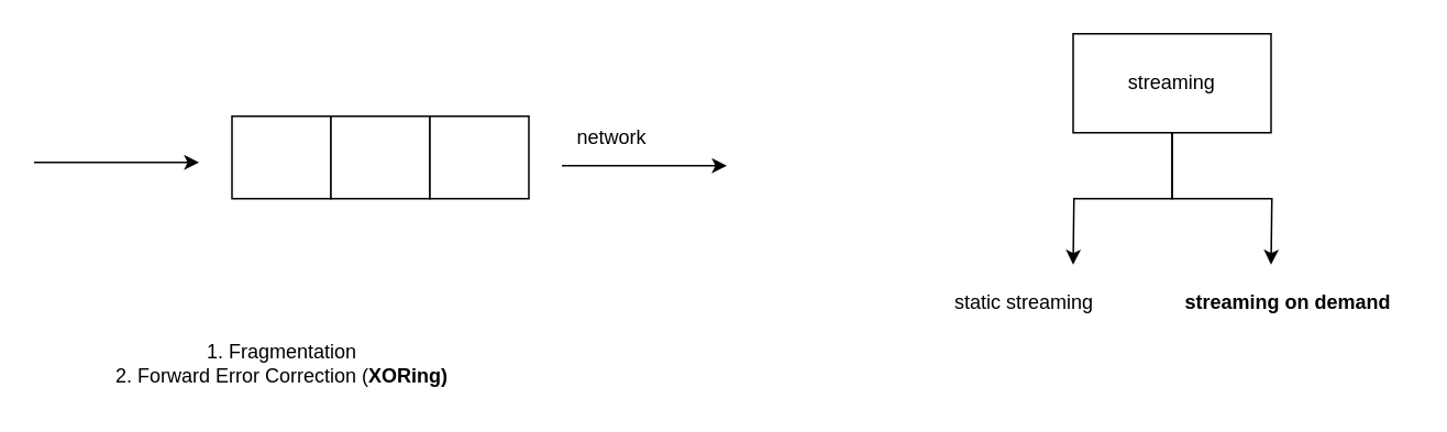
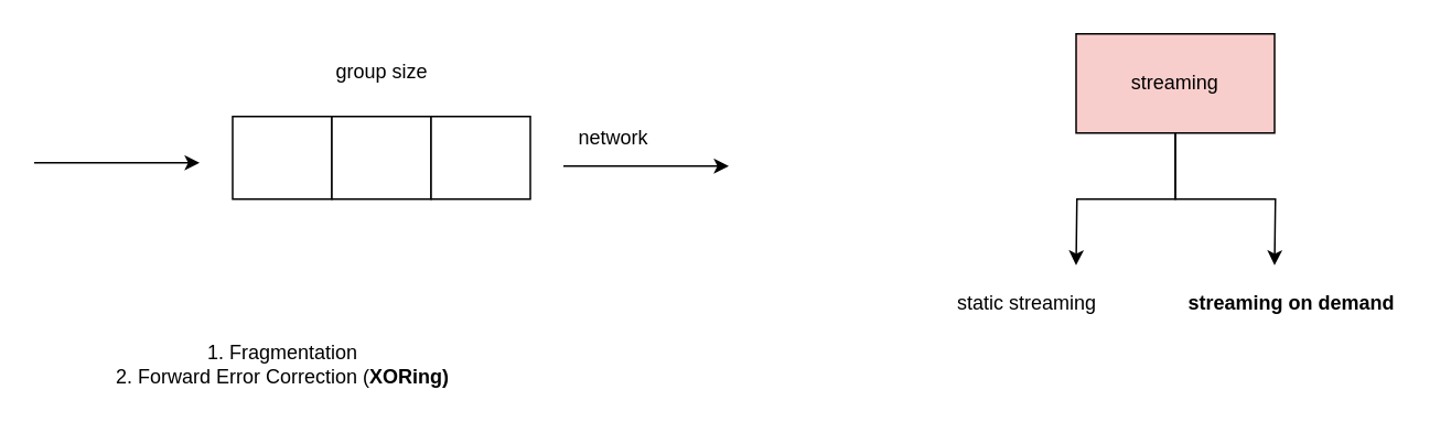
+ <mxCell id="9" value="group size" style="text;html=1;align=center;verticalAlign=middle;resizable=0;points=[];autosize=1;strokeColor=none;fillColor=none;" vertex="1" parent="1"><mxGeometry x="190" y="28" width="80" height="30" as="geometry" /></mxCell>
- <mxCell id="12" value="streaming" style="whiteSpace=wrap;html=1;" vertex="1" parent="1"><mxGeometry x="650" y="20" width="120" height="60" as="geometry" /></mxCell>
+ <mxCell id="12" value="streaming" style="whiteSpace=wrap;html=1;fillColor=#f8cecc;" vertex="1" parent="1"><mxGeometry x="650" y="20" width="120" height="60" as="geometry" /></mxCell>
